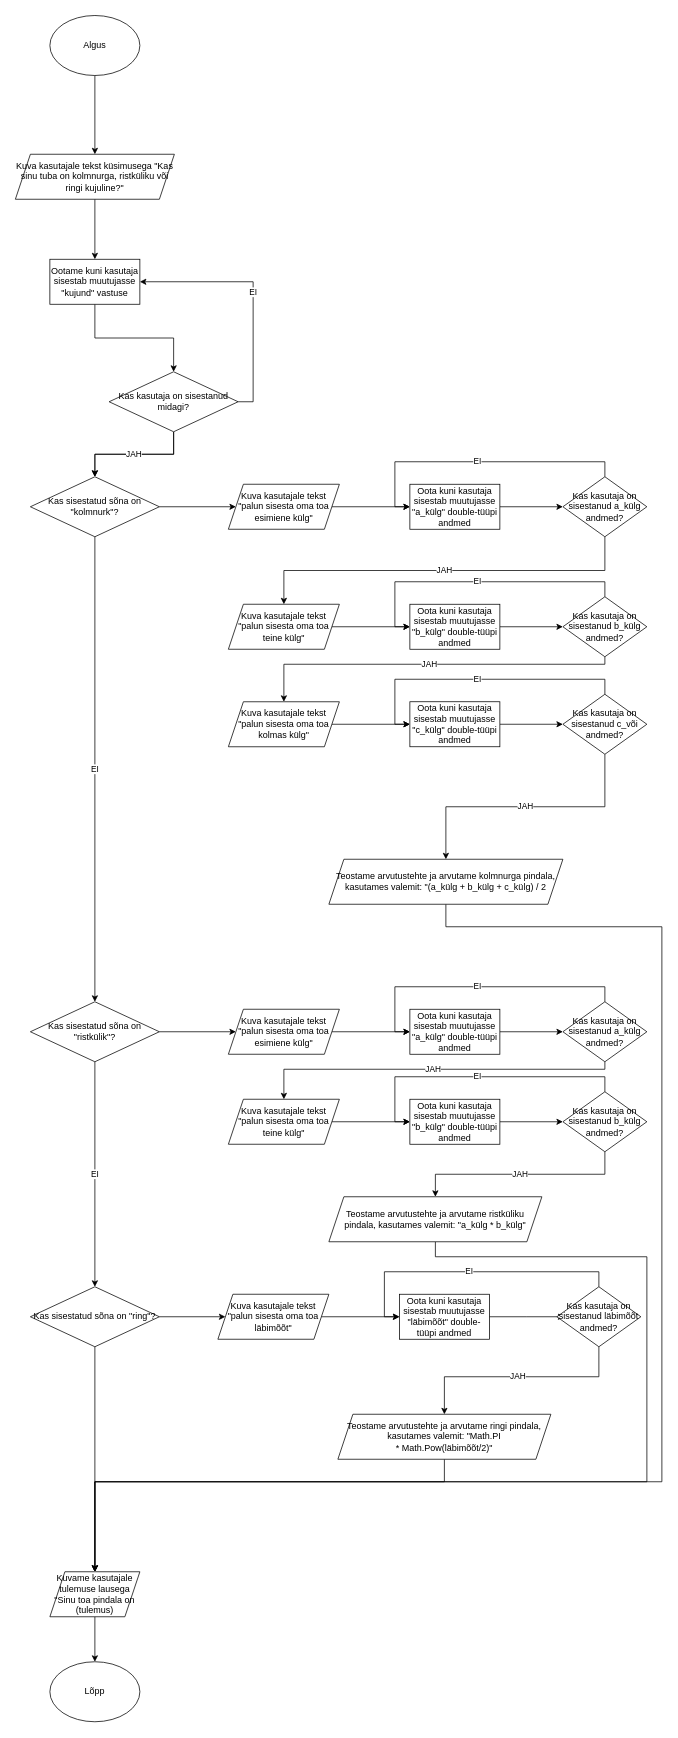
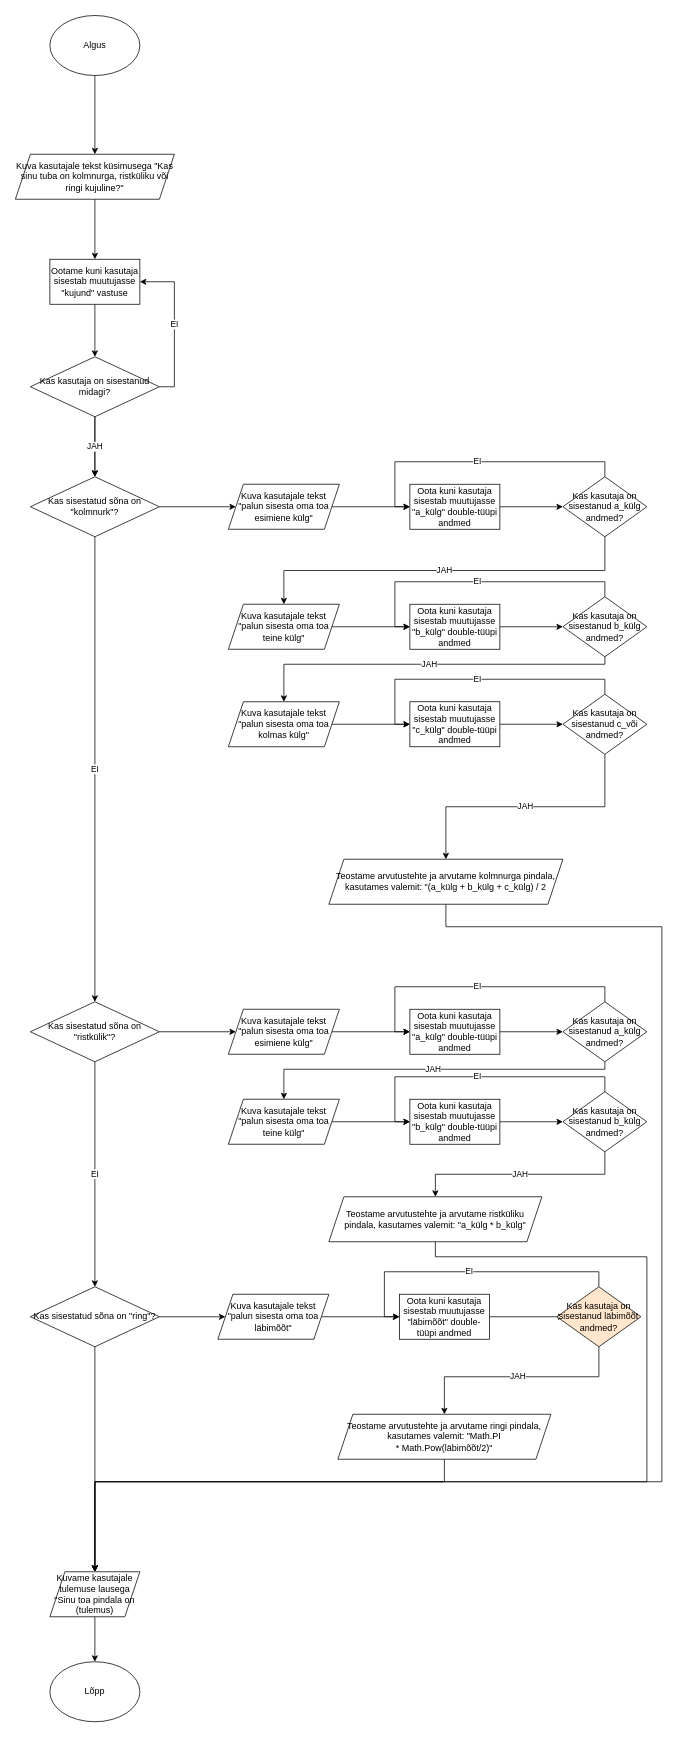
- <mxCell id="11" value="Kas kasutaja on sisestanud midagi?" style="rhombus;whiteSpace=wrap;html=1;" parent="1" vertex="1"><mxGeometry x="145" y="495" width="172" height="80" as="geometry" /></mxCell>
+ <mxCell id="11" value="Kas kasutaja on sisestanud midagi?" style="rhombus;whiteSpace=wrap;html=1;" parent="1" vertex="1"><mxGeometry x="40" y="475" width="172" height="80" as="geometry" /></mxCell>
- <mxCell id="66" value="Kas kasutaja on sisestanud läbimõõt andmed?" style="rhombus;whiteSpace=wrap;html=1;" parent="1" vertex="1"><mxGeometry x="742" y="1715" width="112" height="80" as="geometry" /></mxCell>
+ <mxCell id="66" value="Kas kasutaja on sisestanud läbimõõt andmed?" style="rhombus;whiteSpace=wrap;html=1;fillColor=#ffe6cc;" parent="1" vertex="1"><mxGeometry x="742" y="1715" width="112" height="80" as="geometry" /></mxCell>
